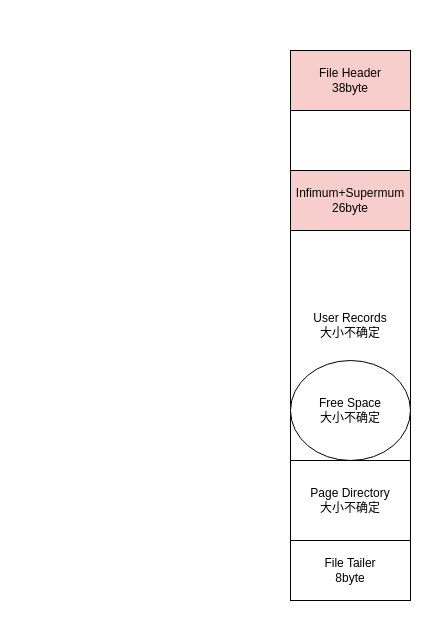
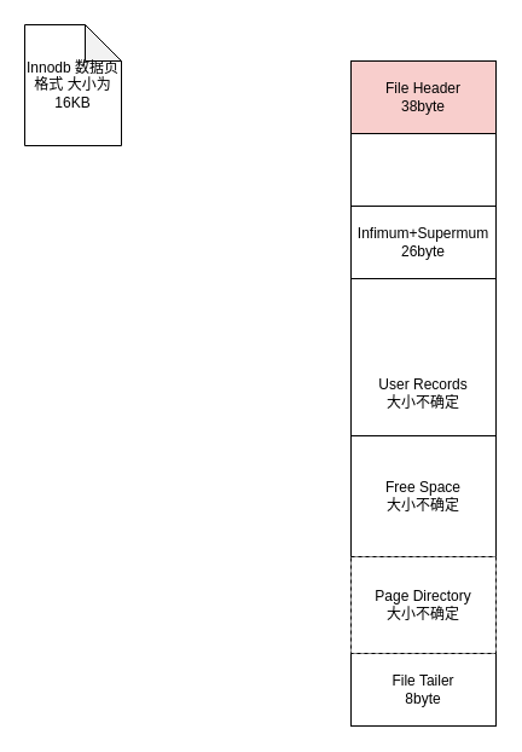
+ <mxCell id="9" value="Innodb 数据页格式 大小为16KB" style="shape=note;whiteSpace=wrap;html=1;backgroundOutline=1;darkOpacity=0.05;" vertex="1" parent="1"><mxGeometry x="20" y="20" width="80" height="100" as="geometry" /></mxCell>
- <mxCell id="5" value="Infimum+Supermum&lt;br&gt;26byte" style="rounded=0;whiteSpace=wrap;html=1;fillColor=#f8cecc;" vertex="1" parent="2"><mxGeometry y="120" width="120" height="60" as="geometry" /></mxCell>
+ <mxCell id="5" value="Infimum+Supermum&lt;br&gt;26byte" style="rounded=0;whiteSpace=wrap;html=1;" vertex="1" parent="2"><mxGeometry y="120" width="120" height="60" as="geometry" /></mxCell>
- <mxCell id="7" value="Free Space&lt;br&gt;大小不确定" style="ellipse;whiteSpace=wrap;html=1;" vertex="1" parent="2"><mxGeometry y="310" width="120" height="100" as="geometry" /></mxCell>
+ <mxCell id="7" value="Free Space&lt;br&gt;大小不确定" style="rounded=0;whiteSpace=wrap;html=1;" vertex="1" parent="2"><mxGeometry y="310" width="120" height="100" as="geometry" /></mxCell>
- <mxCell id="8" value="Page Directory&lt;br&gt;大小不确定" style="rounded=0;whiteSpace=wrap;html=1;" vertex="1" parent="2"><mxGeometry y="410" width="120" height="80" as="geometry" /></mxCell>
+ <mxCell id="8" value="Page Directory&lt;br&gt;大小不确定" style="rounded=0;whiteSpace=wrap;html=1;dashed=1;" vertex="1" parent="2"><mxGeometry y="410" width="120" height="80" as="geometry" /></mxCell>
